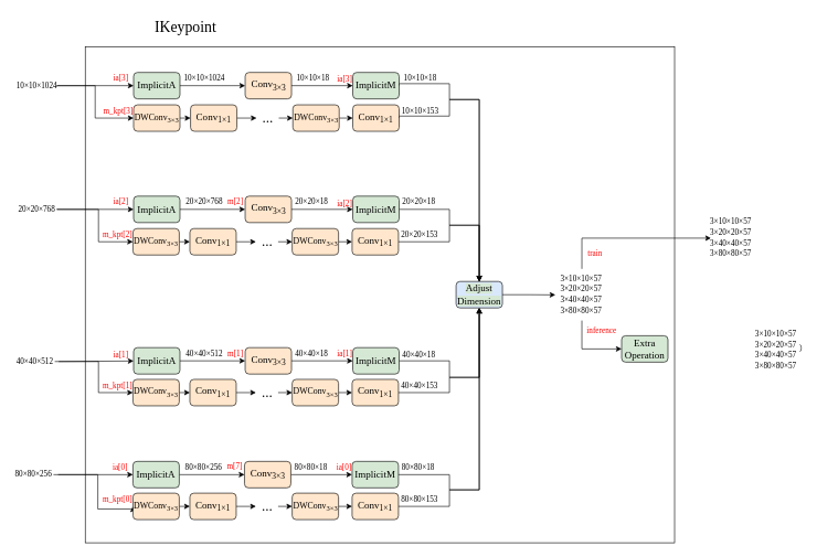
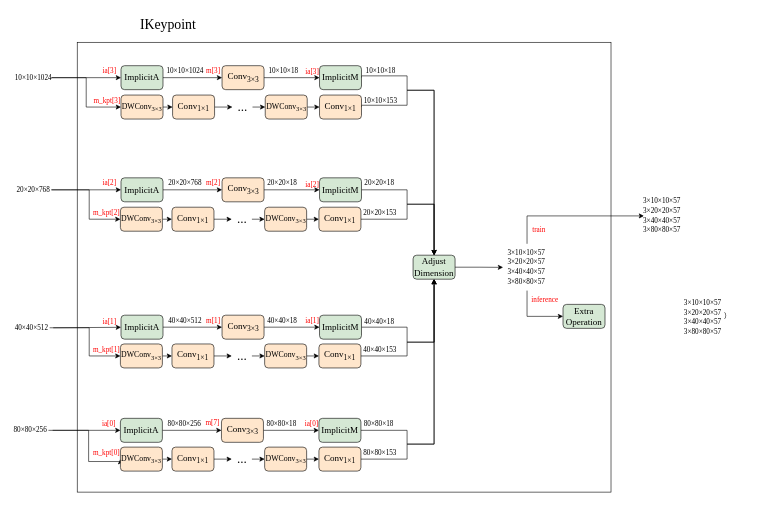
+ <mxCell id="61" value="&lt;font color=&quot;#ff0000&quot;&gt;m[3]&lt;/font&gt;" style="text;html=1;strokeColor=none;fillColor=none;align=center;verticalAlign=middle;whiteSpace=wrap;rounded=0;fontFamily=Times New Roman;" parent="1" vertex="1"><mxGeometry x="344.5" y="103" width="20" height="30" as="geometry" /></mxCell>
- <mxCell id="28" value="&lt;div style=&quot;font-size: 11.3pt;&quot;&gt;&lt;span style=&quot;background-color: rgb(213, 232, 212);&quot;&gt;Adjust&lt;/span&gt;&lt;/div&gt;&lt;div style=&quot;font-size: 11.3pt;&quot;&gt;&lt;span style=&quot;background-color: rgb(213, 232, 212);&quot;&gt;Dimension&lt;/span&gt;&lt;/div&gt;" style="rounded=1;whiteSpace=wrap;html=1;labelBackgroundColor=none;fontSize=23;fillColor=#dae8fc;strokeColor=#000000;fontFamily=Times New Roman;" parent="1" vertex="1"><mxGeometry x="688" y="425" width="70" height="40" as="geometry" /></mxCell>
+ <mxCell id="28" value="&lt;div style=&quot;font-size: 11.3pt;&quot;&gt;&lt;span style=&quot;background-color: rgb(213, 232, 212);&quot;&gt;Adjust&lt;/span&gt;&lt;/div&gt;&lt;div style=&quot;font-size: 11.3pt;&quot;&gt;&lt;span style=&quot;background-color: rgb(213, 232, 212);&quot;&gt;Dimension&lt;/span&gt;&lt;/div&gt;" style="rounded=1;whiteSpace=wrap;html=1;labelBackgroundColor=none;fontSize=23;fillColor=#D5E8D4;strokeColor=#000000;fontFamily=Times New Roman;" parent="1" vertex="1"><mxGeometry x="688" y="425" width="70" height="40" as="geometry" /></mxCell>
